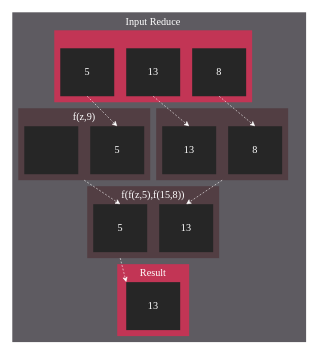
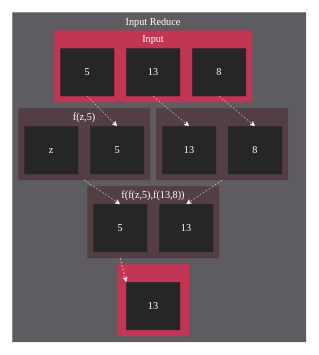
+ <mxCell id="5" value="&lt;font face=&quot;Klavika&quot; style=&quot;font-size: 17px;&quot;&gt;Input&lt;/font&gt;" style="text;html=1;strokeColor=none;fillColor=none;align=center;verticalAlign=middle;whiteSpace=wrap;rounded=0;fontSize=17;fontColor=#FFFFFF;" parent="1" vertex="1"><mxGeometry x="225" y="50" width="60" height="30" as="geometry" /></mxCell>
- <mxCell id="17" value="&lt;font face=&quot;Klavika&quot; style=&quot;font-size: 17px;&quot;&gt;f(z,9)&lt;/font&gt;" style="text;html=1;strokeColor=none;fillColor=none;align=center;verticalAlign=middle;whiteSpace=wrap;rounded=0;fontSize=17;fontColor=#FFFFFF;" parent="1" vertex="1"><mxGeometry x="110" y="180" width="60" height="30" as="geometry" /></mxCell>
+ <mxCell id="17" value="&lt;font face=&quot;Klavika&quot; style=&quot;font-size: 17px;&quot;&gt;f(z,5)&lt;/font&gt;" style="text;html=1;strokeColor=none;fillColor=none;align=center;verticalAlign=middle;whiteSpace=wrap;rounded=0;fontSize=17;fontColor=#FFFFFF;" parent="1" vertex="1"><mxGeometry x="110" y="180" width="60" height="30" as="geometry" /></mxCell>
+ <mxCell id="14" value="z" style="text;html=1;strokeColor=none;fillColor=none;align=center;verticalAlign=middle;whiteSpace=wrap;rounded=0;fontFamily=Klavika;fontSize=17;fontColor=#FFFFFF;" parent="1" vertex="1"><mxGeometry x="55" y="235" width="60" height="30" as="geometry" /></mxCell>
- <mxCell id="29" value="&lt;font face=&quot;Klavika&quot; style=&quot;font-size: 17px;&quot;&gt;f(f(z,5),f(15,8))&lt;br&gt;&lt;/font&gt;" style="text;html=1;strokeColor=none;fillColor=none;align=center;verticalAlign=middle;whiteSpace=wrap;rounded=0;fontSize=17;fontColor=#FFFFFF;" parent="1" vertex="1"><mxGeometry x="225" y="310" width="60" height="30" as="geometry" /></mxCell>
+ <mxCell id="29" value="&lt;font face=&quot;Klavika&quot; style=&quot;font-size: 17px;&quot;&gt;f(f(z,5),f(13,8))&lt;br&gt;&lt;/font&gt;" style="text;html=1;strokeColor=none;fillColor=none;align=center;verticalAlign=middle;whiteSpace=wrap;rounded=0;fontSize=17;fontColor=#FFFFFF;" parent="1" vertex="1"><mxGeometry x="225" y="310" width="60" height="30" as="geometry" /></mxCell>
- <mxCell id="31" value="&lt;font face=&quot;Klavika&quot; style=&quot;font-size: 17px;&quot;&gt;Result&lt;/font&gt;" style="text;html=1;strokeColor=none;fillColor=none;align=center;verticalAlign=middle;whiteSpace=wrap;rounded=0;fontSize=17;fontColor=#FFFFFF;" parent="1" vertex="1"><mxGeometry x="225" y="440" width="60" height="30" as="geometry" /></mxCell>
